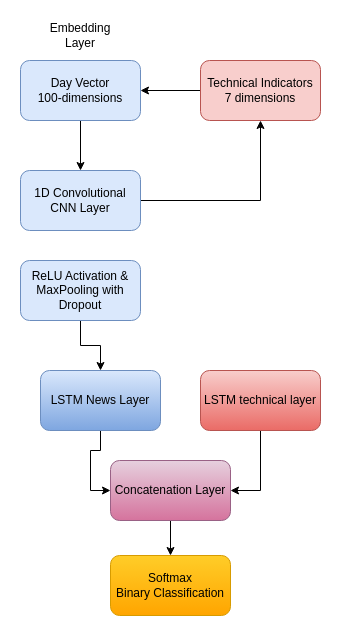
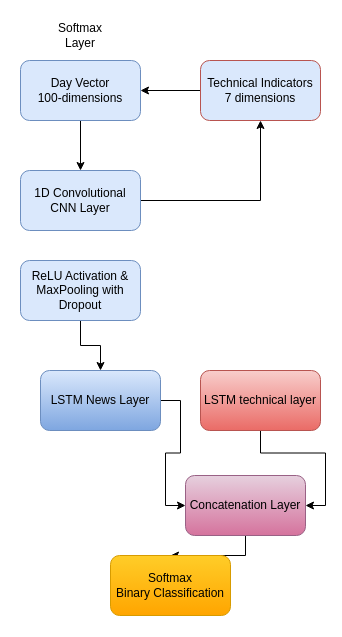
- <mxCell id="4" value="Embedding Layer" style="text;html=1;align=center;verticalAlign=middle;whiteSpace=wrap;rounded=0;" vertex="1" parent="1"><mxGeometry x="50" y="20" width="60" height="30" as="geometry" /></mxCell>
+ <mxCell id="4" value="Softmax Layer" style="text;html=1;align=center;verticalAlign=middle;whiteSpace=wrap;rounded=0;" vertex="1" parent="1"><mxGeometry x="50" y="20" width="60" height="30" as="geometry" /></mxCell>
- <mxCell id="6" value="&lt;div&gt;Technical Indicators&lt;/div&gt;&lt;div&gt;7 dimensions&lt;/div&gt;" style="rounded=1;whiteSpace=wrap;html=1;fillColor=#f8cecc;strokeColor=#b85450;" vertex="1" parent="1"><mxGeometry x="200" y="60" width="120" height="60" as="geometry" /></mxCell>
+ <mxCell id="6" value="&lt;div&gt;Technical Indicators&lt;/div&gt;&lt;div&gt;7 dimensions&lt;/div&gt;" style="rounded=1;whiteSpace=wrap;html=1;fillColor=#dae8fc;strokeColor=#b85450;" vertex="1" parent="1"><mxGeometry x="200" y="60" width="120" height="60" as="geometry" /></mxCell>
- <mxCell id="16" value="Concatenation Layer" style="whiteSpace=wrap;html=1;rounded=1;fillColor=#e6d0de;strokeColor=#996185;gradientColor=#d5739d;" vertex="1" parent="1"><mxGeometry x="110" y="460" width="120" height="60" as="geometry" /></mxCell>
+ <mxCell id="16" value="Concatenation Layer" style="whiteSpace=wrap;html=1;rounded=1;fillColor=#e6d0de;strokeColor=#996185;gradientColor=#d5739d;" vertex="1" parent="1"><mxGeometry x="185" y="475" width="120" height="60" as="geometry" /></mxCell>
